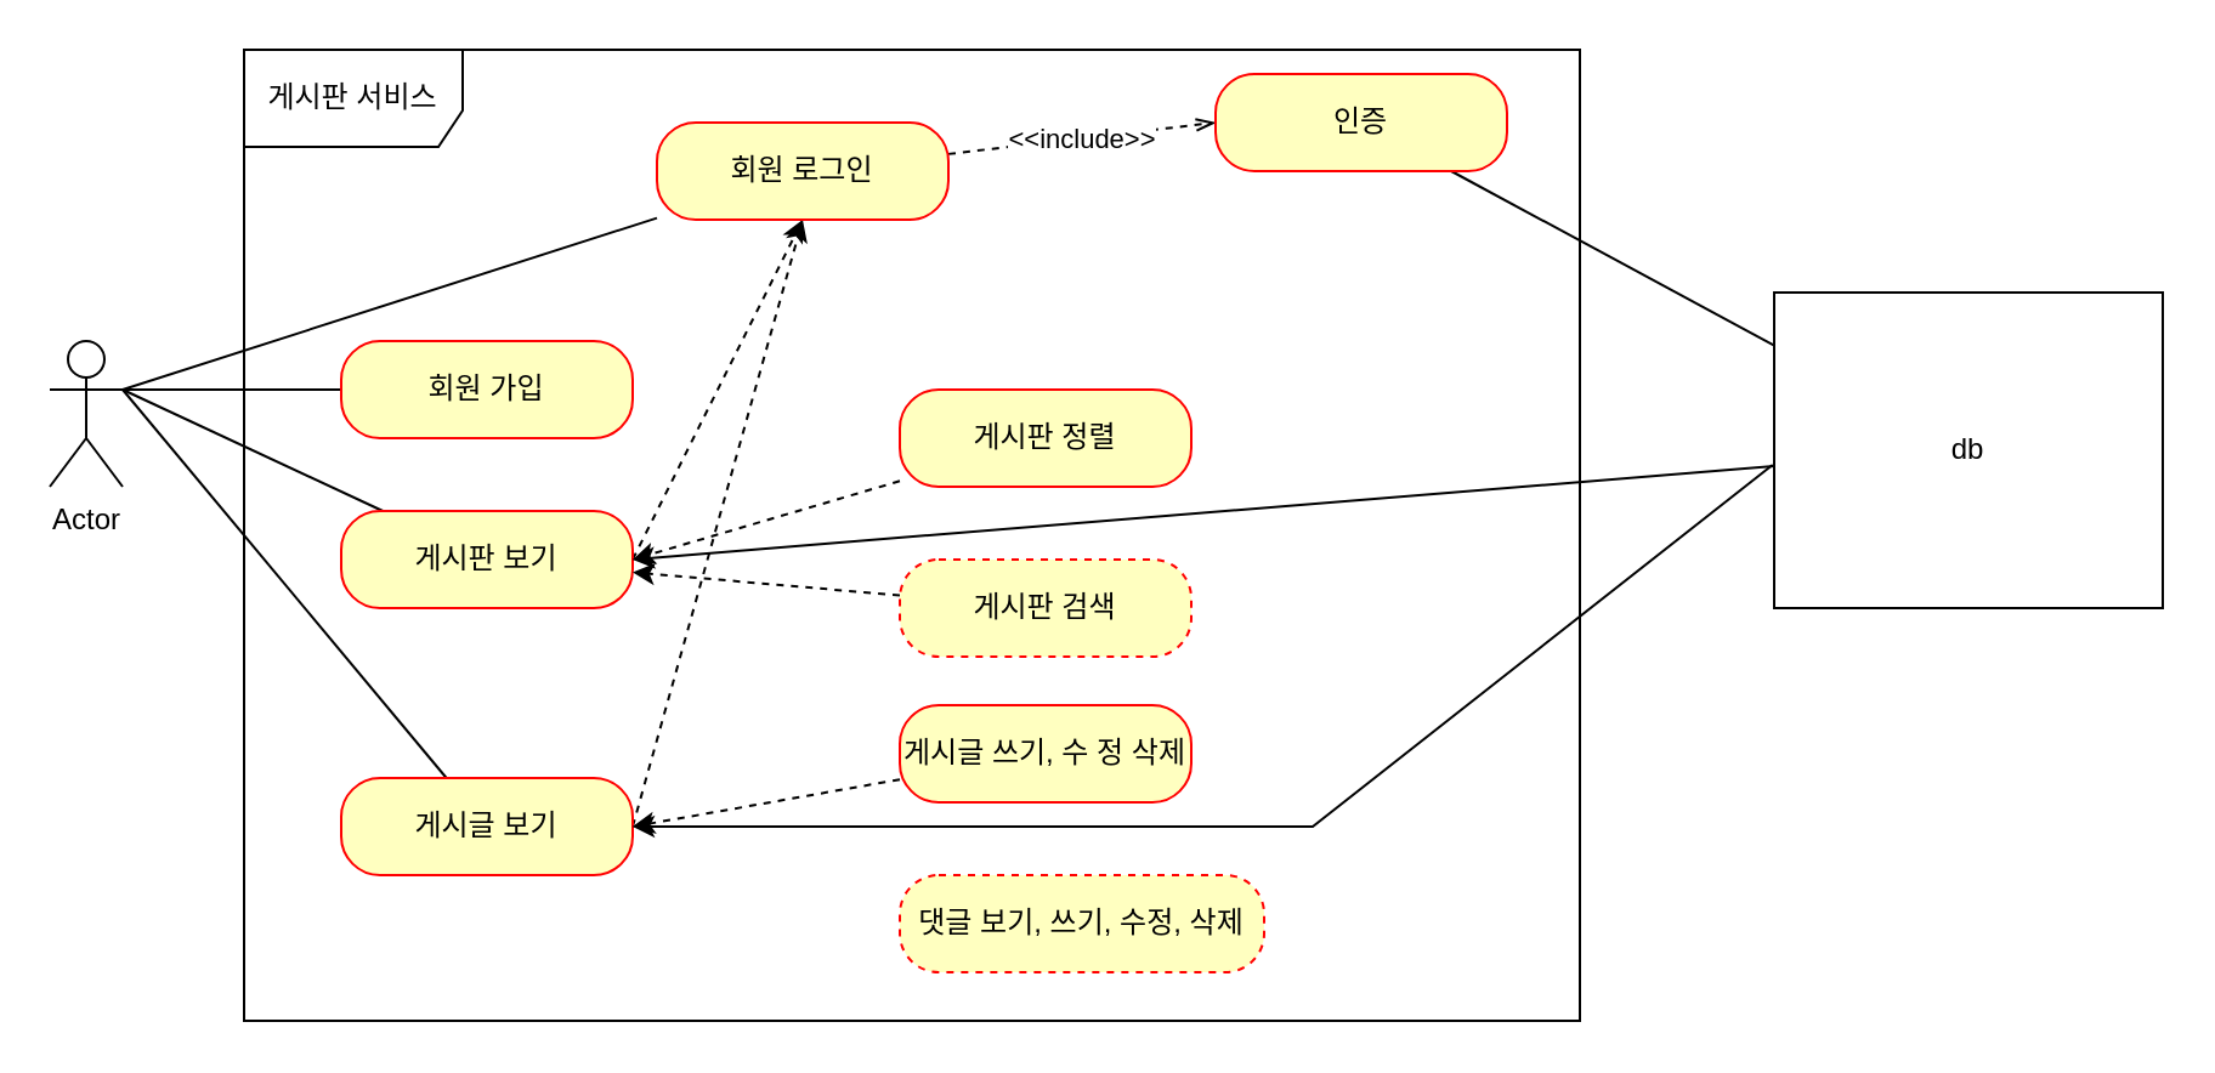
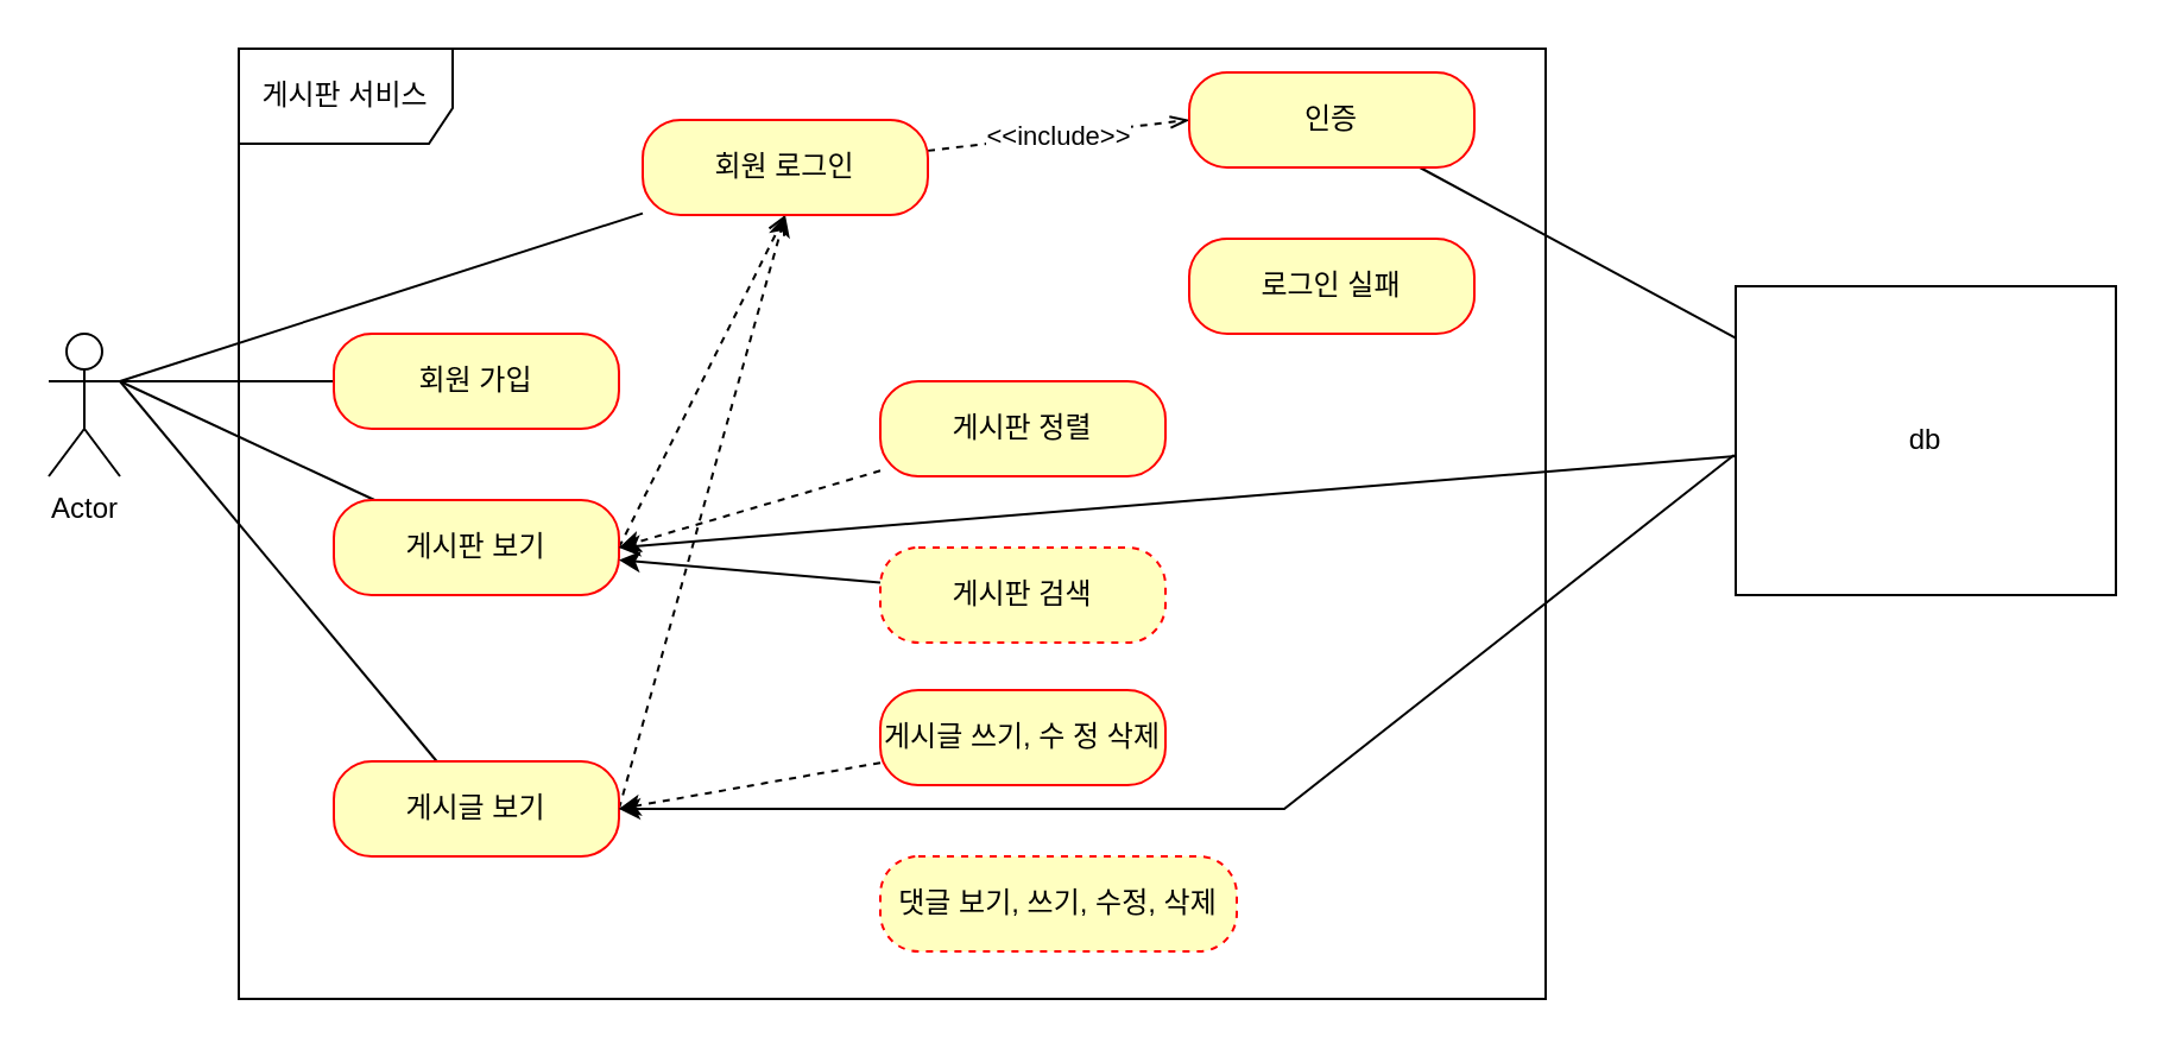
- <mxCell id="7" style="edgeStyle=none;rounded=0;orthogonalLoop=1;jettySize=auto;html=1;entryX=0.5;entryY=1;entryDx=0;entryDy=0;dashed=1;startArrow=none;startFill=0;endArrow=classic;endFill=1;strokeColor=default;exitX=1;exitY=0.5;exitDx=0;exitDy=0;" edge="1" parent="1" source="8" target="14"><mxGeometry relative="1" as="geometry" /></mxCell>
+ <mxCell id="7" style="edgeStyle=none;rounded=0;orthogonalLoop=1;jettySize=auto;html=1;entryX=0.5;entryY=1;entryDx=0;entryDy=0;dashed=1;startArrow=none;startFill=0;endArrow=open;endFill=1;strokeColor=default;exitX=1;exitY=0.5;exitDx=0;exitDy=0;" edge="1" parent="1" source="8" target="14"><mxGeometry relative="1" as="geometry" /></mxCell>
+ <mxCell id="17" value="로그인 실패" style="rounded=1;whiteSpace=wrap;html=1;arcSize=40;fontColor=#000000;fillColor=#ffffc0;strokeColor=#ff0000;" vertex="1" parent="1"><mxGeometry x="500" y="100" width="120" height="40" as="geometry" /></mxCell>
- <mxCell id="20" style="edgeStyle=none;rounded=0;orthogonalLoop=1;jettySize=auto;html=1;dashed=1;startArrow=none;startFill=0;endArrow=classic;endFill=1;strokeColor=default;" edge="1" parent="1" source="21" target="8"><mxGeometry relative="1" as="geometry" /></mxCell>
+ <mxCell id="20" style="edgeStyle=none;rounded=0;orthogonalLoop=1;jettySize=auto;html=1;dashed=0;startArrow=none;startFill=0;endArrow=classic;endFill=1;strokeColor=default;" edge="1" parent="1" source="21" target="8"><mxGeometry relative="1" as="geometry" /></mxCell>
